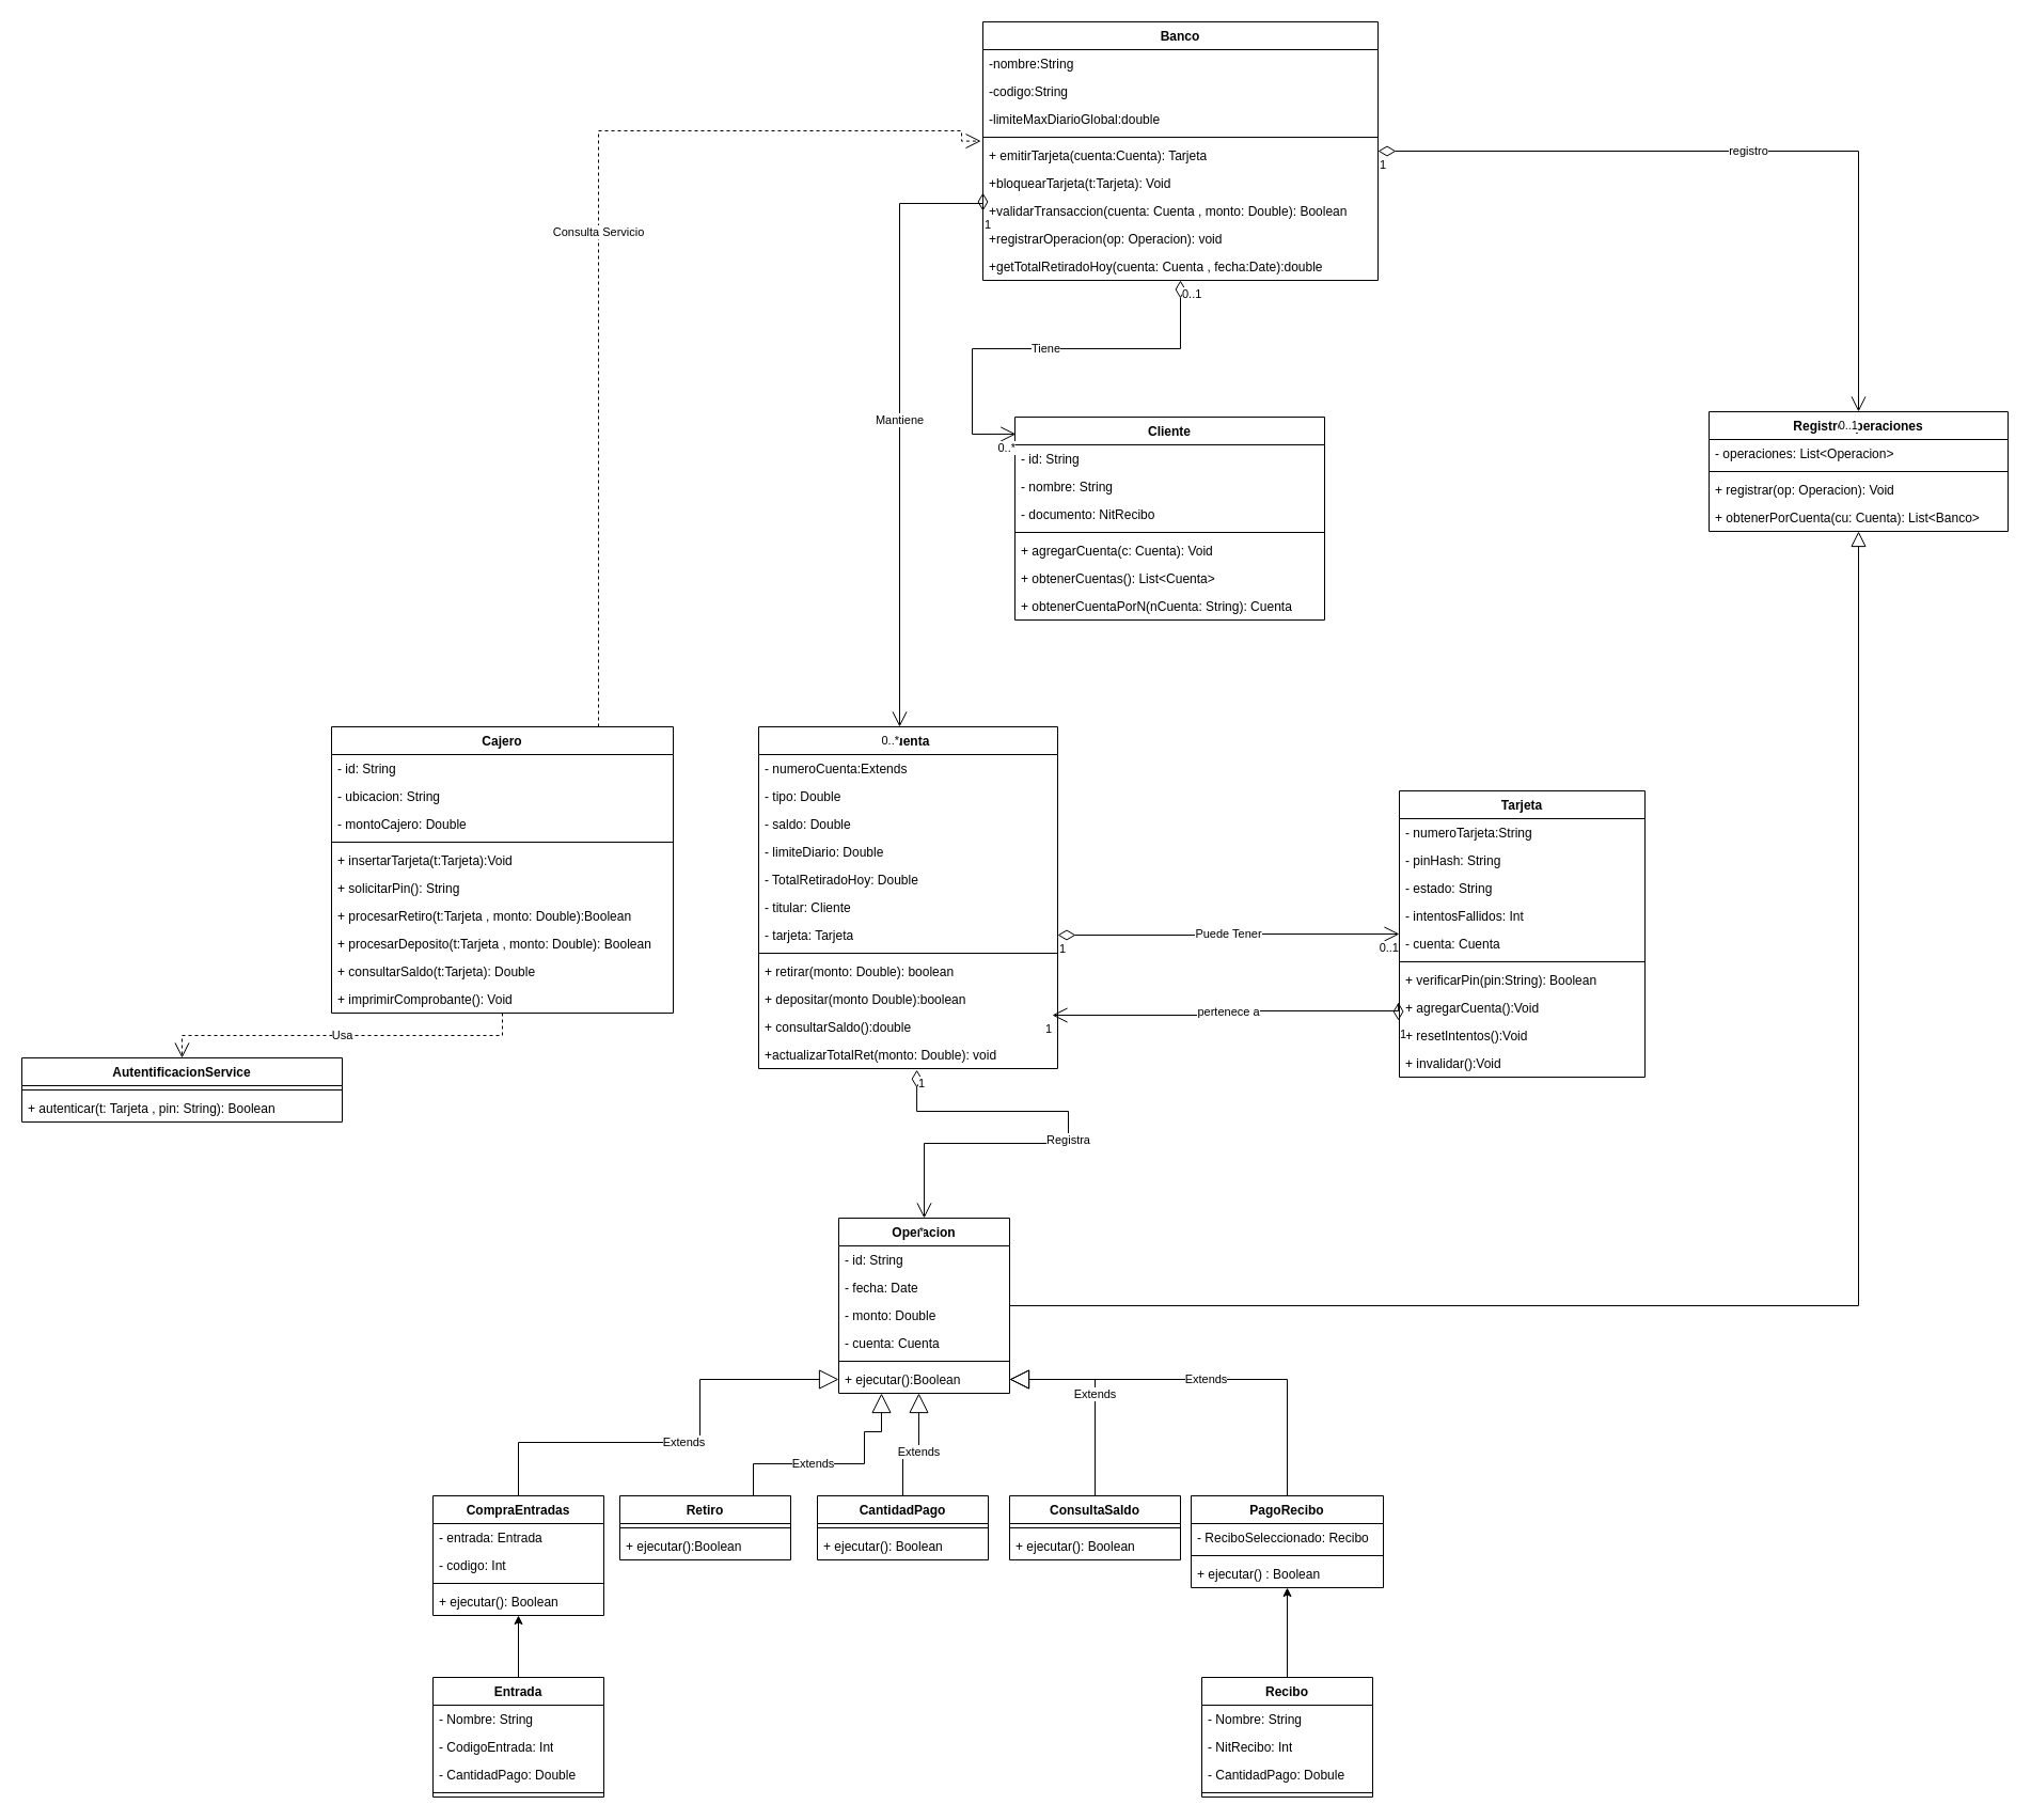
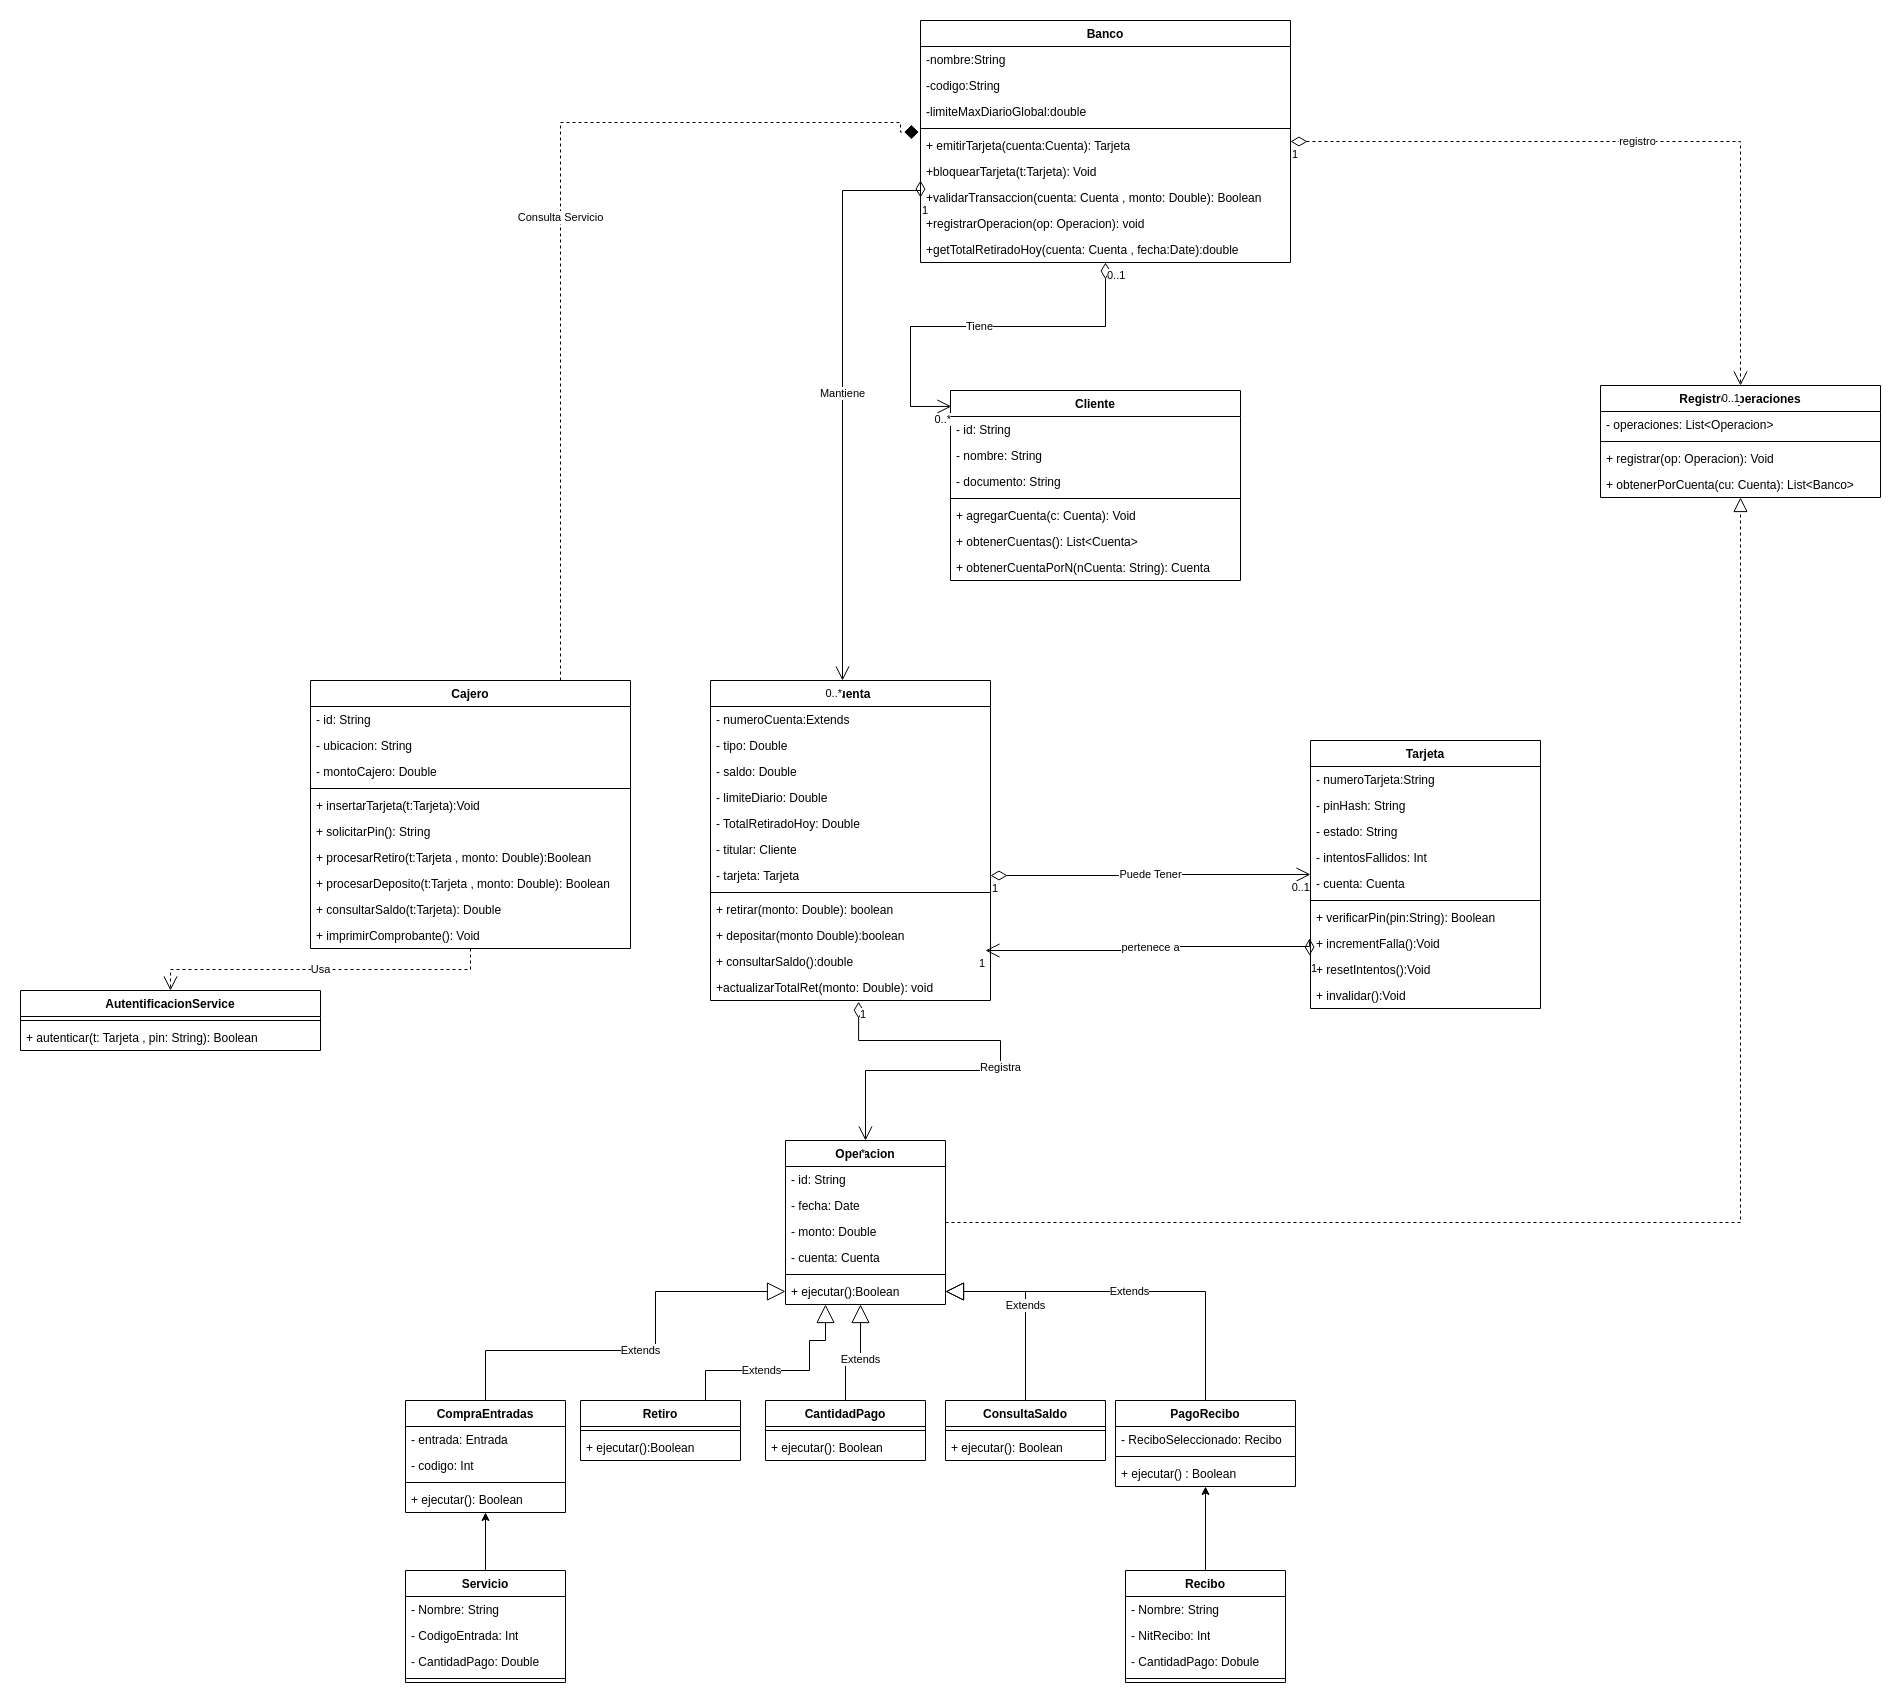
- <mxCell id="113" value="Consulta Servicio" style="endArrow=open;endSize=12;dashed=1;html=1;rounded=0;entryX=-0.005;entryY=-0.015;entryDx=0;entryDy=0;entryPerimeter=0;edgeStyle=orthogonalEdgeStyle;" edge="1" parent="1" source="44" target="7"><mxGeometry x="0.001" width="160" relative="1" as="geometry"><mxPoint x="620" y="300" as="sourcePoint" /><mxPoint x="780" y="300" as="targetPoint" /><Array as="points"><mxPoint x="560" y="122" /><mxPoint x="900" y="122" /><mxPoint x="900" y="132" /></Array><mxPoint as="offset" /></mxGeometry></mxCell>
+ <mxCell id="113" value="Consulta Servicio" style="endArrow=diamond;endSize=12;dashed=1;html=1;rounded=0;entryX=-0.005;entryY=-0.015;entryDx=0;entryDy=0;entryPerimeter=0;edgeStyle=orthogonalEdgeStyle;" edge="1" parent="1" source="44" target="7"><mxGeometry x="0.001" width="160" relative="1" as="geometry"><mxPoint x="620" y="300" as="sourcePoint" /><mxPoint x="780" y="300" as="targetPoint" /><Array as="points"><mxPoint x="560" y="122" /><mxPoint x="900" y="122" /><mxPoint x="900" y="132" /></Array><mxPoint as="offset" /></mxGeometry></mxCell>
- <mxCell id="100" value="registro" style="endArrow=open;html=1;endSize=12;startArrow=diamondThin;startSize=14;startFill=0;edgeStyle=orthogonalEdgeStyle;rounded=0;" edge="1" parent="1" source="2" target="65"><mxGeometry relative="1" as="geometry"><mxPoint x="1420" y="330" as="sourcePoint" /><mxPoint x="1580" y="330" as="targetPoint" /></mxGeometry></mxCell>
+ <mxCell id="100" value="registro" style="endArrow=open;html=1;endSize=12;startArrow=diamondThin;startSize=14;startFill=0;edgeStyle=orthogonalEdgeStyle;rounded=0;dashed=1;" edge="1" parent="1" source="2" target="65"><mxGeometry relative="1" as="geometry"><mxPoint x="1420" y="330" as="sourcePoint" /><mxPoint x="1580" y="330" as="targetPoint" /></mxGeometry></mxCell>
- <mxCell id="15" value="- documento: NitRecibo" style="text;strokeColor=none;fillColor=none;align=left;verticalAlign=top;spacingLeft=4;spacingRight=4;overflow=hidden;rotatable=0;points=[[0,0.5],[1,0.5]];portConstraint=eastwest;whiteSpace=wrap;html=1;" vertex="1" parent="12"><mxGeometry y="78" width="290" height="26" as="geometry" /></mxCell>
+ <mxCell id="15" value="- documento: String" style="text;strokeColor=none;fillColor=none;align=left;verticalAlign=top;spacingLeft=4;spacingRight=4;overflow=hidden;rotatable=0;points=[[0,0.5],[1,0.5]];portConstraint=eastwest;whiteSpace=wrap;html=1;" vertex="1" parent="12"><mxGeometry y="78" width="290" height="26" as="geometry" /></mxCell>
- <mxCell id="41" value="+ agregarCuenta():Void" style="text;strokeColor=none;fillColor=none;align=left;verticalAlign=top;spacingLeft=4;spacingRight=4;overflow=hidden;rotatable=0;points=[[0,0.5],[1,0.5]];portConstraint=eastwest;whiteSpace=wrap;html=1;" vertex="1" parent="33"><mxGeometry y="190" width="230" height="26" as="geometry" /></mxCell>
+ <mxCell id="41" value="+ incrementFalla():Void" style="text;strokeColor=none;fillColor=none;align=left;verticalAlign=top;spacingLeft=4;spacingRight=4;overflow=hidden;rotatable=0;points=[[0,0.5],[1,0.5]];portConstraint=eastwest;whiteSpace=wrap;html=1;" vertex="1" parent="33"><mxGeometry y="190" width="230" height="26" as="geometry" /></mxCell>
- <mxCell id="93" value="" style="endArrow=block;dashed=0;endFill=0;endSize=12;html=1;rounded=0;edgeStyle=orthogonalEdgeStyle;" edge="1" parent="1" source="58" target="65"><mxGeometry width="160" relative="1" as="geometry"><mxPoint x="1400" y="1170" as="sourcePoint" /><mxPoint x="1560" y="1170" as="targetPoint" /></mxGeometry></mxCell>
+ <mxCell id="93" value="" style="endArrow=block;dashed=1;endFill=0;endSize=12;html=1;rounded=0;edgeStyle=orthogonalEdgeStyle;" edge="1" parent="1" source="58" target="65"><mxGeometry width="160" relative="1" as="geometry"><mxPoint x="1400" y="1170" as="sourcePoint" /><mxPoint x="1560" y="1170" as="targetPoint" /></mxGeometry></mxCell>
- <mxCell id="121" value="Entrada" style="swimlane;fontStyle=1;align=center;verticalAlign=top;childLayout=stackLayout;horizontal=1;startSize=26;horizontalStack=0;resizeParent=1;resizeParentMax=0;resizeLast=0;collapsible=1;marginBottom=0;whiteSpace=wrap;html=1;" vertex="1" parent="1"><mxGeometry x="405" y="1570" width="160" height="112" as="geometry" /></mxCell>
+ <mxCell id="121" value="Servicio" style="swimlane;fontStyle=1;align=center;verticalAlign=top;childLayout=stackLayout;horizontal=1;startSize=26;horizontalStack=0;resizeParent=1;resizeParentMax=0;resizeLast=0;collapsible=1;marginBottom=0;whiteSpace=wrap;html=1;" vertex="1" parent="1"><mxGeometry x="405" y="1570" width="160" height="112" as="geometry" /></mxCell>
